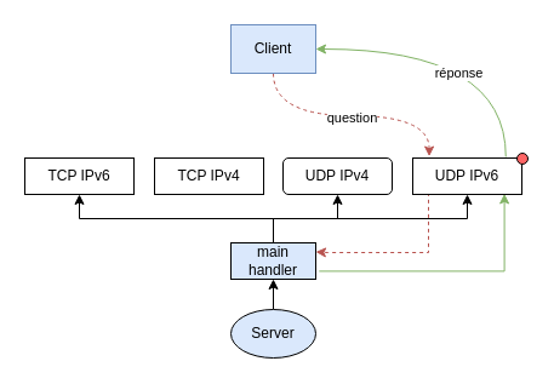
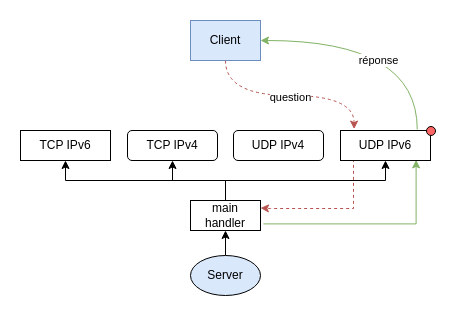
- <mxCell id="7" value="TCP IPv4" style="rounded=0;whiteSpace=wrap;html=1;" vertex="1" parent="1"><mxGeometry x="127" y="130" width="90" height="30" as="geometry" /></mxCell>
+ <mxCell id="7" value="TCP IPv4" style="whiteSpace=wrap;html=1;rounded=1;" vertex="1" parent="1"><mxGeometry x="127" y="130" width="90" height="30" as="geometry" /></mxCell>
- <mxCell id="12" style="edgeStyle=orthogonalEdgeStyle;rounded=0;orthogonalLoop=1;jettySize=auto;html=1;entryX=0.5;entryY=1;entryDx=0;entryDy=0;exitX=0.5;exitY=0;exitDx=0;exitDy=0;" edge="1" parent="1" source="17" target="3"><mxGeometry relative="1" as="geometry" /></mxCell>
+ <mxCell id="12" style="edgeStyle=orthogonalEdgeStyle;rounded=0;orthogonalLoop=1;jettySize=auto;html=1;exitX=0.5;exitY=0;exitDx=0;exitDy=0;" edge="1" parent="1" source="17" target="7"><mxGeometry relative="1" as="geometry" /></mxCell>
- <mxCell id="17" value="&lt;div&gt;main&lt;/div&gt;&lt;div&gt;handler&lt;/div&gt;" style="rounded=0;whiteSpace=wrap;html=1;fillColor=#dae8fc;" vertex="1" parent="1"><mxGeometry x="190" y="200" width="70" height="30" as="geometry" /></mxCell>
+ <mxCell id="17" value="&lt;div&gt;main&lt;/div&gt;&lt;div&gt;handler&lt;/div&gt;" style="rounded=0;whiteSpace=wrap;html=1;" vertex="1" parent="1"><mxGeometry x="190" y="200" width="70" height="30" as="geometry" /></mxCell>
